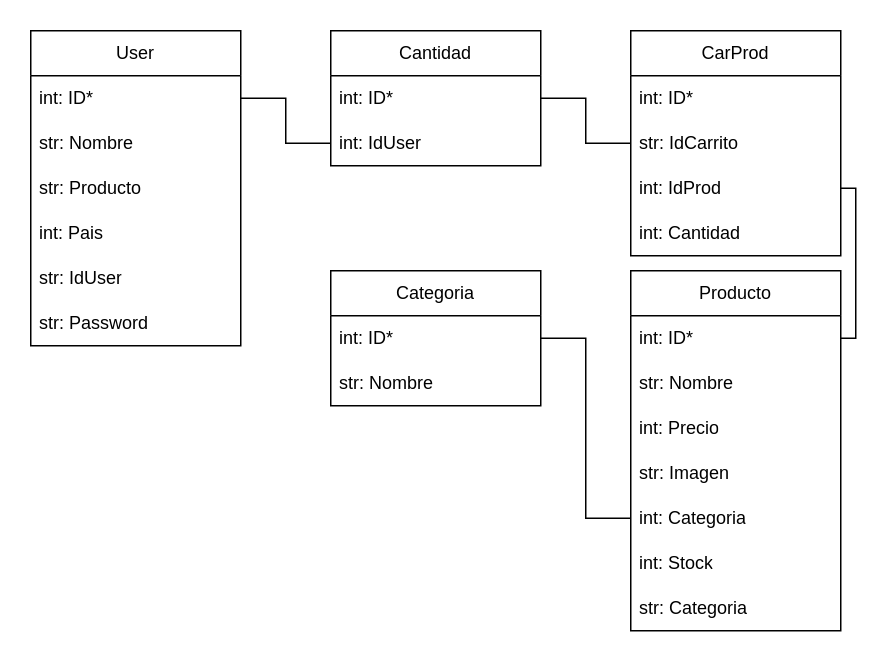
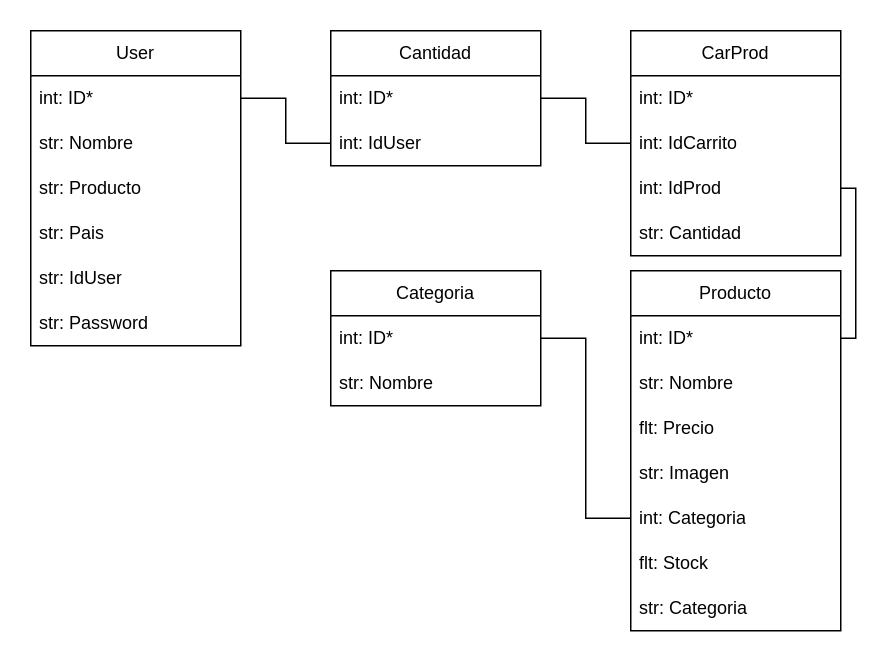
- <mxCell id="25" value="str:&amp;nbsp;IdCarrito" style="text;strokeColor=none;fillColor=none;align=left;verticalAlign=middle;spacingLeft=4;spacingRight=4;overflow=hidden;points=[[0,0.5],[1,0.5]];portConstraint=eastwest;rotatable=0;whiteSpace=wrap;html=1;" parent="23" vertex="1"><mxGeometry y="60" width="140" height="30" as="geometry" /></mxCell>
+ <mxCell id="25" value="int:&amp;nbsp;IdCarrito" style="text;strokeColor=none;fillColor=none;align=left;verticalAlign=middle;spacingLeft=4;spacingRight=4;overflow=hidden;points=[[0,0.5],[1,0.5]];portConstraint=eastwest;rotatable=0;whiteSpace=wrap;html=1;" parent="23" vertex="1"><mxGeometry y="60" width="140" height="30" as="geometry" /></mxCell>
- <mxCell id="6" value="int: Pais" style="text;strokeColor=none;fillColor=none;align=left;verticalAlign=middle;spacingLeft=4;spacingRight=4;overflow=hidden;points=[[0,0.5],[1,0.5]];portConstraint=eastwest;rotatable=0;whiteSpace=wrap;html=1;" parent="2" vertex="1"><mxGeometry y="120" width="140" height="30" as="geometry" /></mxCell>
+ <mxCell id="6" value="str: Pais" style="text;strokeColor=none;fillColor=none;align=left;verticalAlign=middle;spacingLeft=4;spacingRight=4;overflow=hidden;points=[[0,0.5],[1,0.5]];portConstraint=eastwest;rotatable=0;whiteSpace=wrap;html=1;" parent="2" vertex="1"><mxGeometry y="120" width="140" height="30" as="geometry" /></mxCell>
- <mxCell id="27" value="int: Cantidad" style="text;strokeColor=none;fillColor=none;align=left;verticalAlign=middle;spacingLeft=4;spacingRight=4;overflow=hidden;points=[[0,0.5],[1,0.5]];portConstraint=eastwest;rotatable=0;whiteSpace=wrap;html=1;" parent="23" vertex="1"><mxGeometry y="120" width="140" height="30" as="geometry" /></mxCell>
+ <mxCell id="27" value="str: Cantidad" style="text;strokeColor=none;fillColor=none;align=left;verticalAlign=middle;spacingLeft=4;spacingRight=4;overflow=hidden;points=[[0,0.5],[1,0.5]];portConstraint=eastwest;rotatable=0;whiteSpace=wrap;html=1;" parent="23" vertex="1"><mxGeometry y="120" width="140" height="30" as="geometry" /></mxCell>
- <mxCell id="18" value="int: Precio" style="text;strokeColor=none;fillColor=none;align=left;verticalAlign=middle;spacingLeft=4;spacingRight=4;overflow=hidden;points=[[0,0.5],[1,0.5]];portConstraint=eastwest;rotatable=0;whiteSpace=wrap;html=1;" parent="15" vertex="1"><mxGeometry y="90" width="140" height="30" as="geometry" /></mxCell>
+ <mxCell id="18" value="flt: Precio" style="text;strokeColor=none;fillColor=none;align=left;verticalAlign=middle;spacingLeft=4;spacingRight=4;overflow=hidden;points=[[0,0.5],[1,0.5]];portConstraint=eastwest;rotatable=0;whiteSpace=wrap;html=1;" parent="15" vertex="1"><mxGeometry y="90" width="140" height="30" as="geometry" /></mxCell>
- <mxCell id="21" value="int: Stock" style="text;strokeColor=none;fillColor=none;align=left;verticalAlign=middle;spacingLeft=4;spacingRight=4;overflow=hidden;points=[[0,0.5],[1,0.5]];portConstraint=eastwest;rotatable=0;whiteSpace=wrap;html=1;" parent="15" vertex="1"><mxGeometry y="180" width="140" height="30" as="geometry" /></mxCell>
+ <mxCell id="21" value="flt: Stock" style="text;strokeColor=none;fillColor=none;align=left;verticalAlign=middle;spacingLeft=4;spacingRight=4;overflow=hidden;points=[[0,0.5],[1,0.5]];portConstraint=eastwest;rotatable=0;whiteSpace=wrap;html=1;" parent="15" vertex="1"><mxGeometry y="180" width="140" height="30" as="geometry" /></mxCell>
